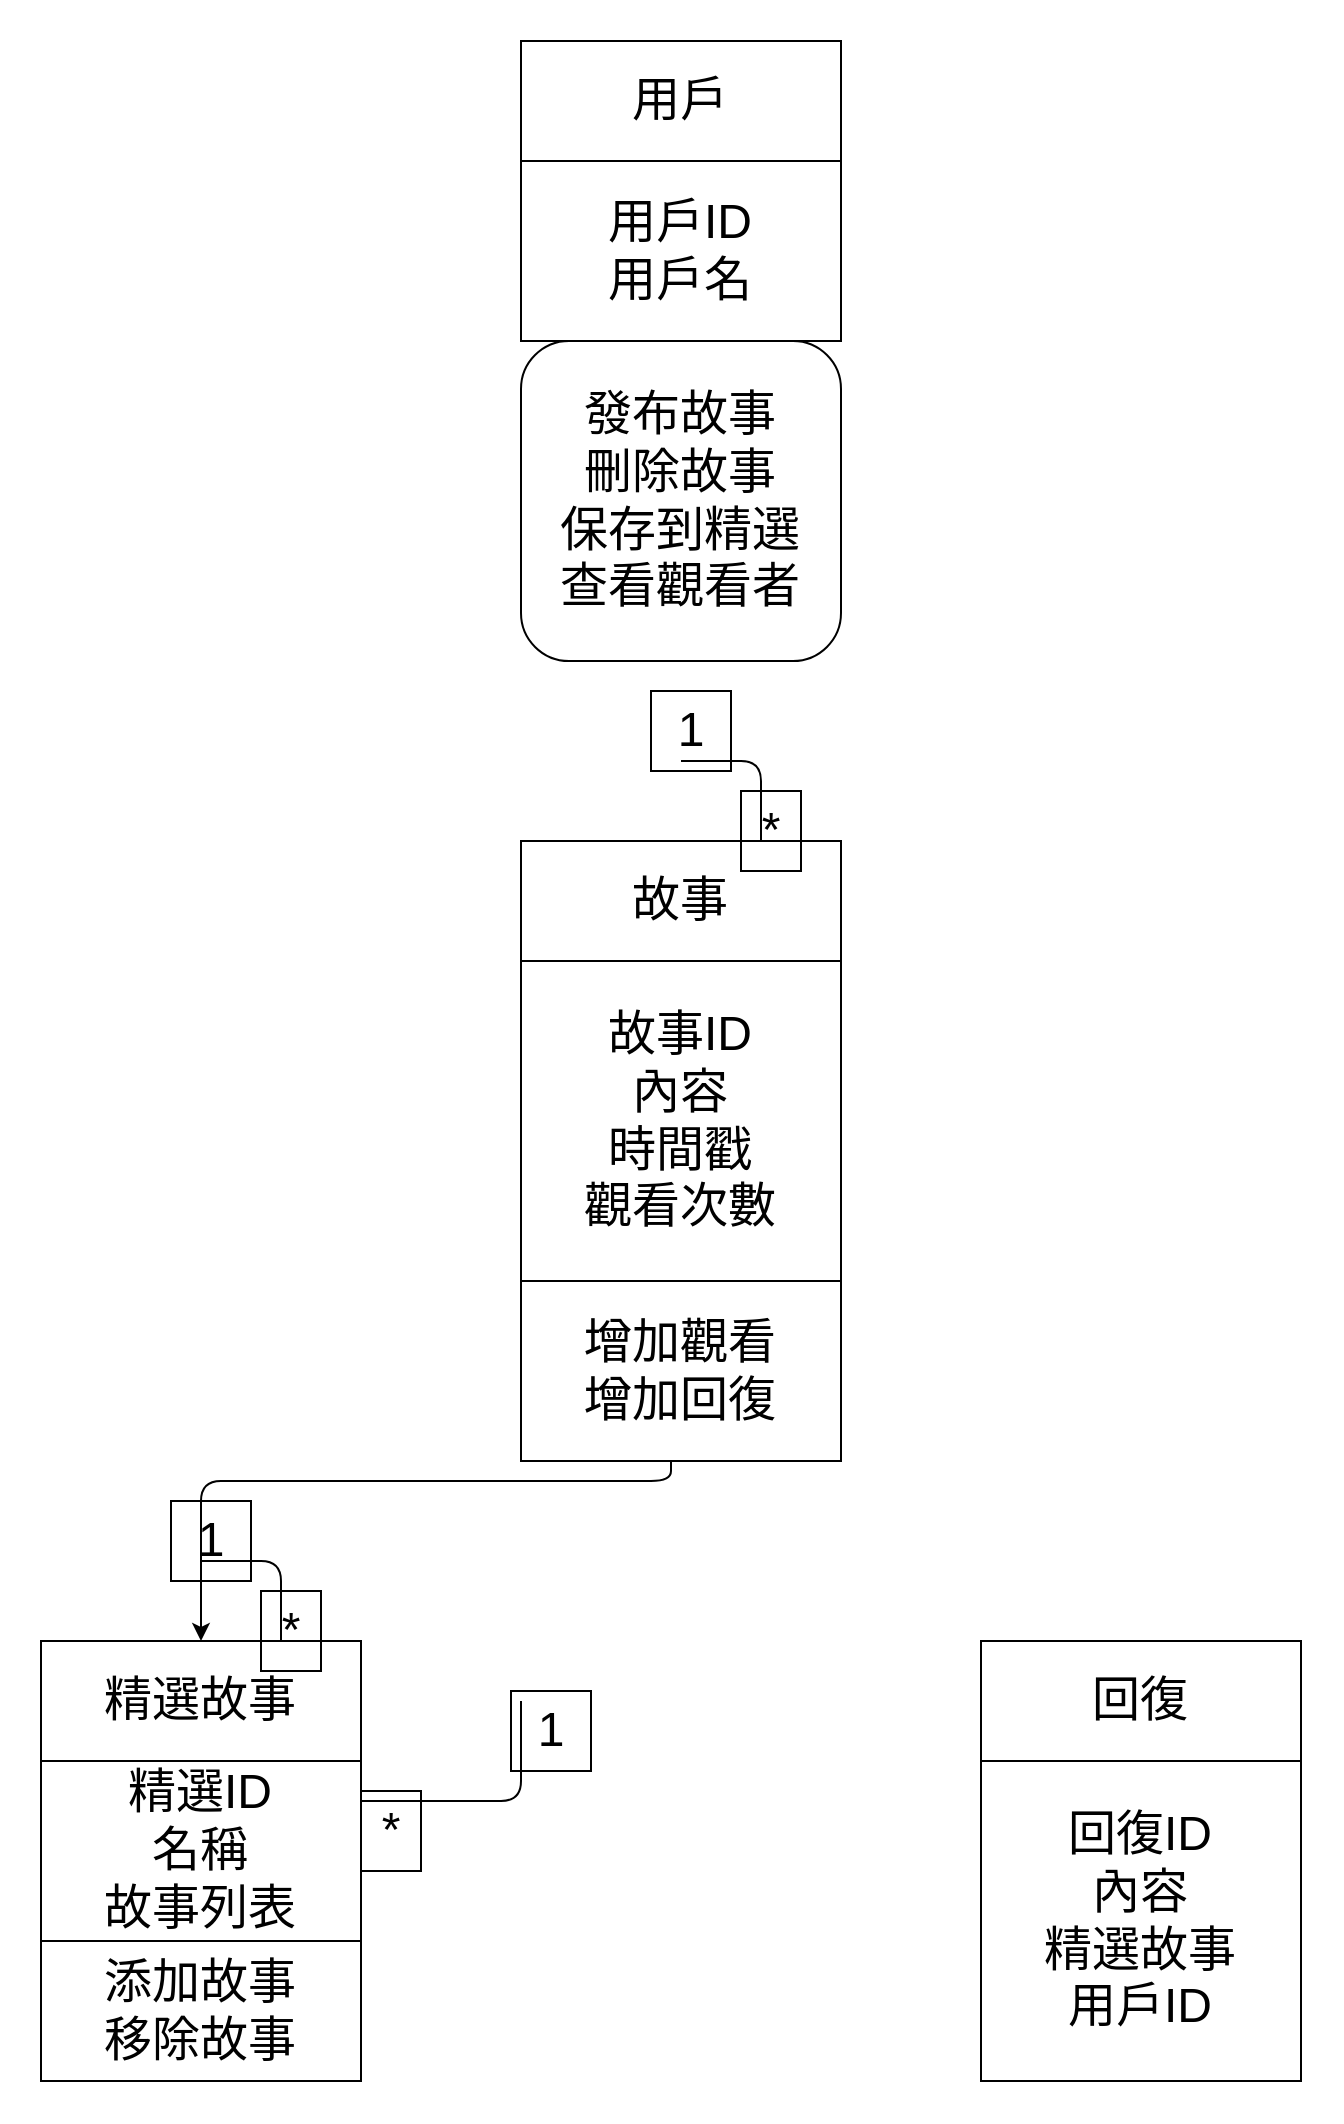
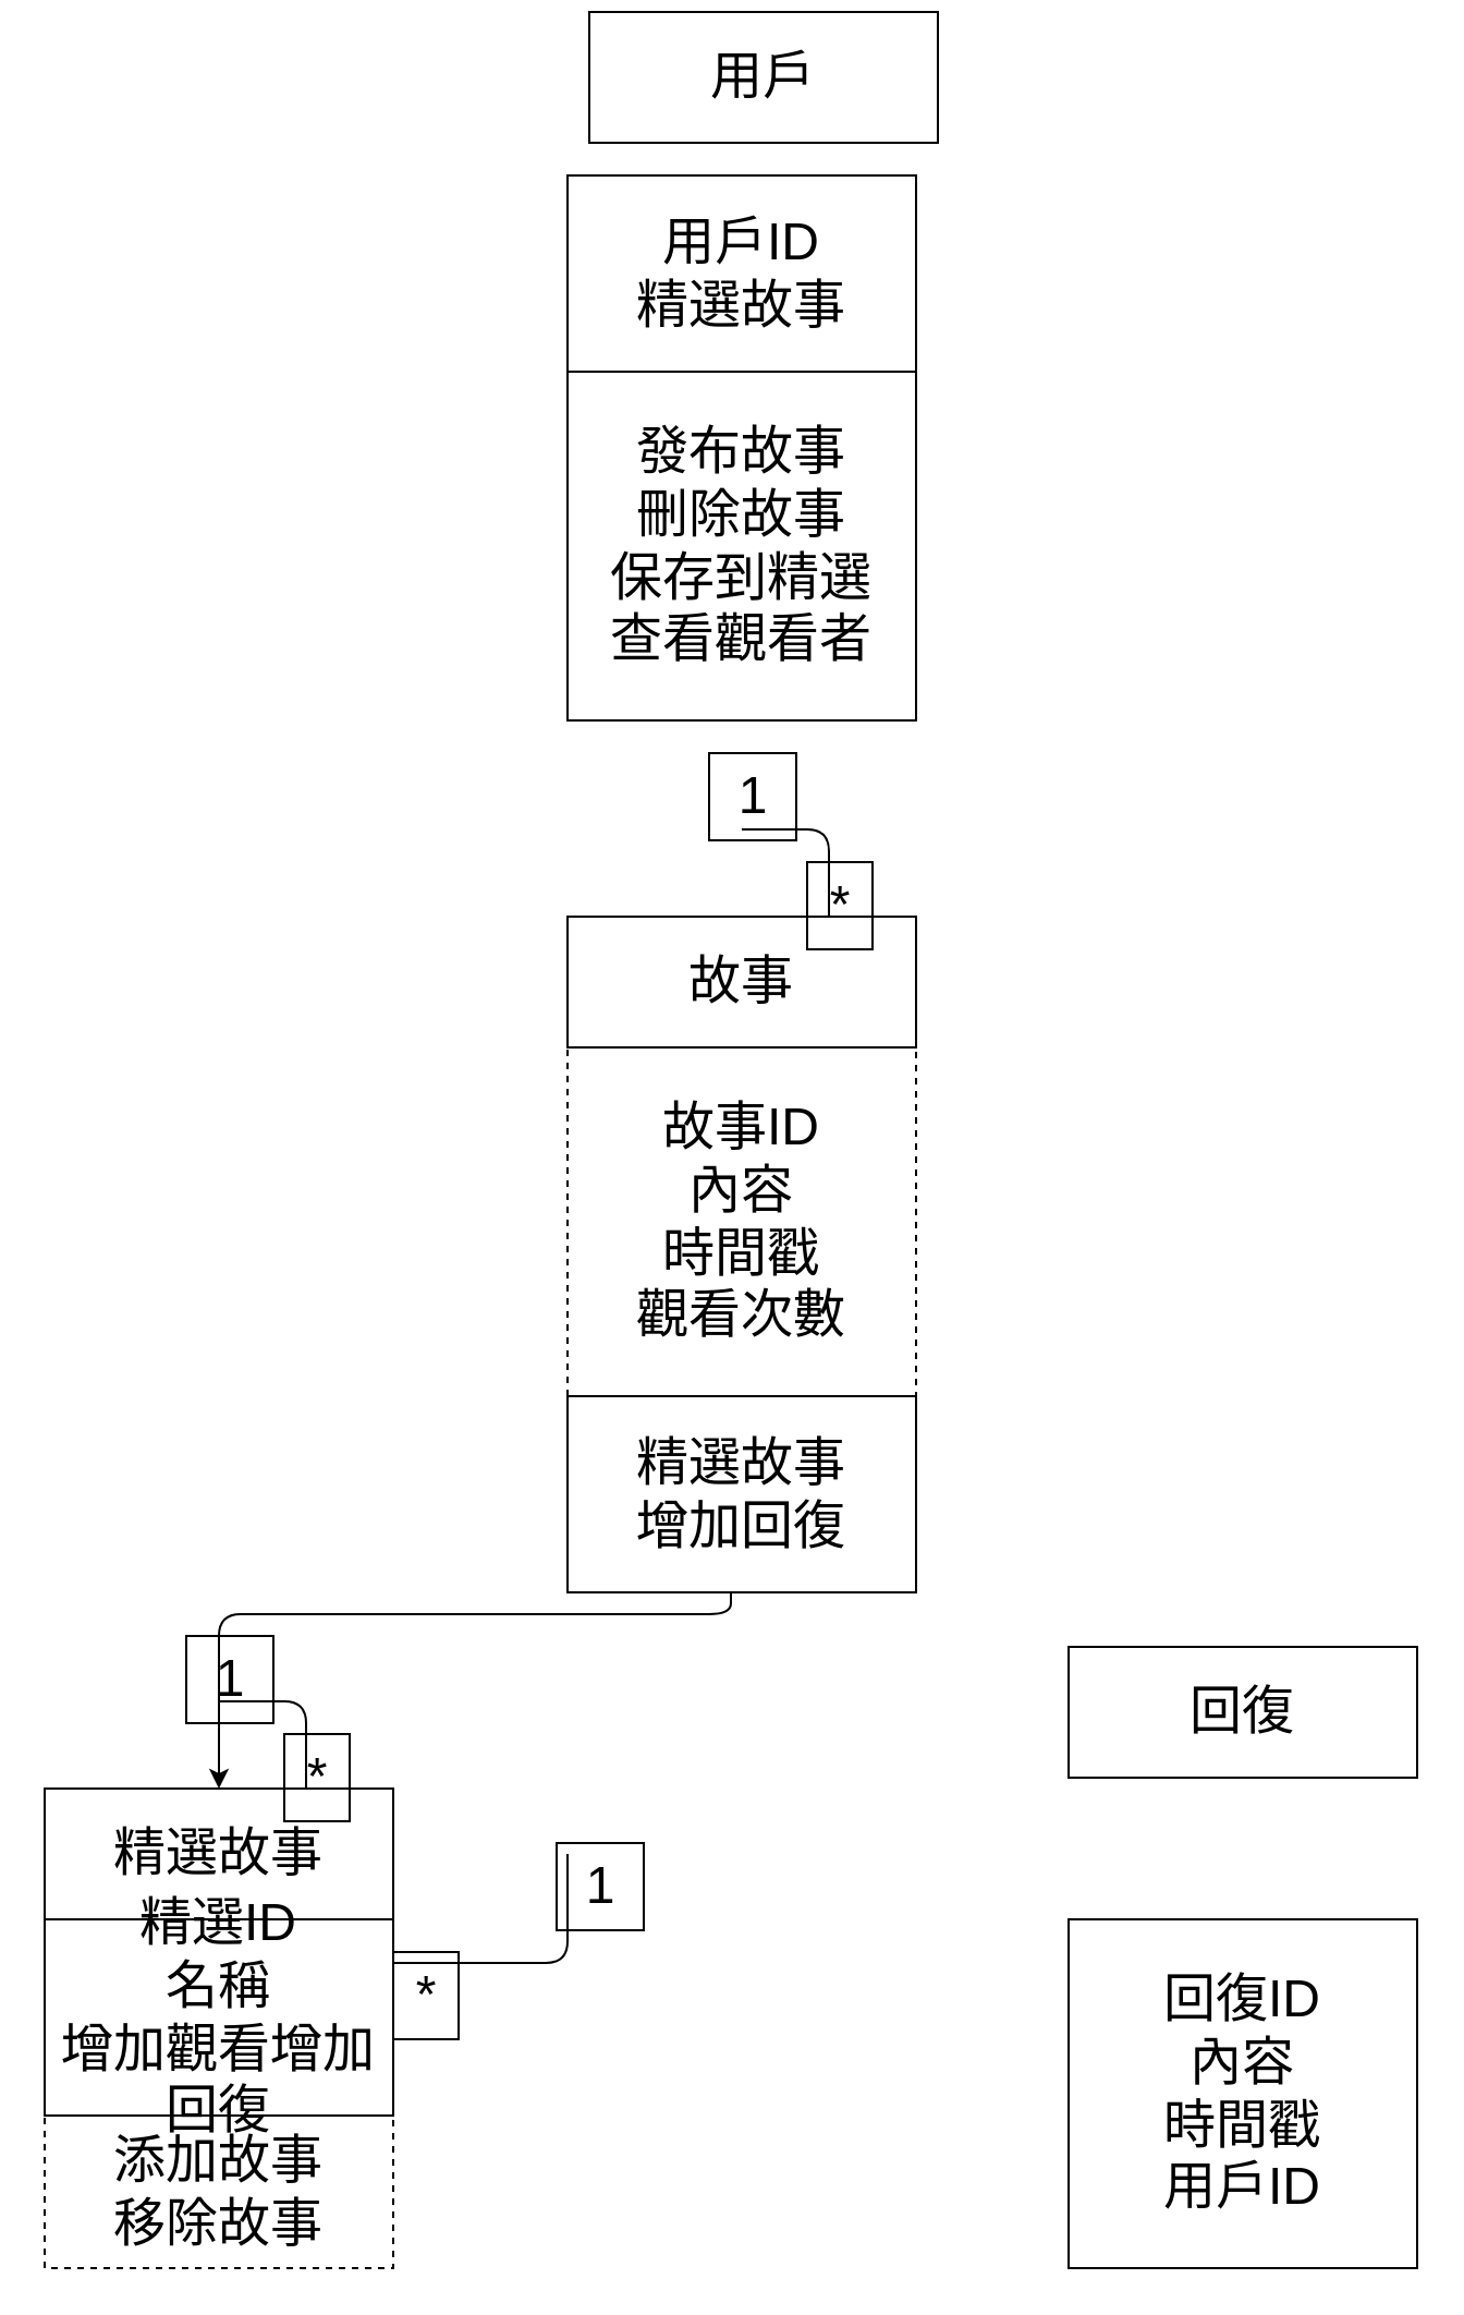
- <mxCell id="2" value="用戶" style="rounded=0;whiteSpace=wrap;html=1;fillColor=none;strokeColor=#000000;fontColor=#000000;fontSize=24;" parent="1" vertex="1"><mxGeometry x="260" width="160" height="60" as="geometry" y="20" /></mxCell>
+ <mxCell id="2" value="用戶" style="rounded=0;whiteSpace=wrap;html=1;fillColor=none;strokeColor=#000000;fontColor=#000000;fontSize=24;" parent="1" vertex="1"><mxGeometry x="270" y="5" width="160" height="60" as="geometry" /></mxCell>
- <mxCell id="3" value="用戶ID&lt;br style=&quot;font-size: 24px;&quot;&gt;用戶名" style="rounded=0;whiteSpace=wrap;html=1;fillColor=none;strokeColor=#000000;fontColor=#000000;fontSize=24;" parent="1" vertex="1"><mxGeometry x="260" y="80" width="160" height="90" as="geometry" /></mxCell>
+ <mxCell id="3" value="用戶ID&lt;br style=&quot;font-size: 24px;&quot;&gt;精選故事" style="rounded=0;whiteSpace=wrap;html=1;fillColor=none;strokeColor=#000000;fontColor=#000000;fontSize=24;" parent="1" vertex="1"><mxGeometry x="260" y="80" width="160" height="90" as="geometry" /></mxCell>
- <mxCell id="4" value="發布故事&lt;br style=&quot;font-size: 24px;&quot;&gt;刪除故事&lt;br style=&quot;font-size: 24px;&quot;&gt;保存到精選&lt;br style=&quot;font-size: 24px;&quot;&gt;查看觀看者" style="whiteSpace=wrap;html=1;aspect=fixed;fillColor=none;strokeColor=#000000;fontColor=#000000;fontSize=24;rounded=1;" parent="1" vertex="1"><mxGeometry x="260" y="170" width="160" height="160" as="geometry" /></mxCell>
+ <mxCell id="4" value="發布故事&lt;br style=&quot;font-size: 24px;&quot;&gt;刪除故事&lt;br style=&quot;font-size: 24px;&quot;&gt;保存到精選&lt;br style=&quot;font-size: 24px;&quot;&gt;查看觀看者" style="whiteSpace=wrap;html=1;aspect=fixed;fillColor=none;strokeColor=#000000;fontColor=#000000;fontSize=24;" parent="1" vertex="1"><mxGeometry x="260" y="170" width="160" height="160" as="geometry" /></mxCell>
- <mxCell id="6" value="故事ID&lt;br style=&quot;font-size: 24px;&quot;&gt;內容&lt;br style=&quot;font-size: 24px;&quot;&gt;時間戳&lt;br style=&quot;font-size: 24px;&quot;&gt;觀看次數" style="whiteSpace=wrap;html=1;aspect=fixed;fillColor=none;strokeColor=#000000;fontColor=#000000;fontSize=24;" parent="1" vertex="1"><mxGeometry x="260" y="480" width="160" height="160" as="geometry" /></mxCell>
+ <mxCell id="6" value="故事ID&lt;br style=&quot;font-size: 24px;&quot;&gt;內容&lt;br style=&quot;font-size: 24px;&quot;&gt;時間戳&lt;br style=&quot;font-size: 24px;&quot;&gt;觀看次數" style="whiteSpace=wrap;html=1;aspect=fixed;fillColor=none;strokeColor=#000000;fontColor=#000000;fontSize=24;dashed=1;" parent="1" vertex="1"><mxGeometry x="260" y="480" width="160" height="160" as="geometry" /></mxCell>
- <mxCell id="7" value="增加觀看&lt;br style=&quot;font-size: 24px;&quot;&gt;增加回復" style="rounded=0;whiteSpace=wrap;html=1;fillColor=none;strokeColor=#000000;fontColor=#000000;fontSize=24;" parent="1" vertex="1"><mxGeometry x="260" y="640" width="160" height="90" as="geometry" /></mxCell>
+ <mxCell id="7" value="精選故事&lt;br style=&quot;font-size: 24px;&quot;&gt;增加回復" style="rounded=0;whiteSpace=wrap;html=1;fillColor=none;strokeColor=#000000;fontColor=#000000;fontSize=24;" parent="1" vertex="1"><mxGeometry x="260" y="640" width="160" height="90" as="geometry" /></mxCell>
- <mxCell id="11" value="回復" style="rounded=0;whiteSpace=wrap;html=1;fillColor=none;strokeColor=#000000;fontColor=#000000;fontSize=24;" parent="1" vertex="1"><mxGeometry x="490" y="820" width="160" height="60" as="geometry" /></mxCell>
+ <mxCell id="11" value="回復" style="rounded=0;whiteSpace=wrap;html=1;fillColor=none;strokeColor=#000000;fontColor=#000000;fontSize=24;" parent="1" vertex="1"><mxGeometry x="490" y="755" width="160" height="60" as="geometry" /></mxCell>
- <mxCell id="9" value="精選ID&lt;br style=&quot;font-size: 24px;&quot;&gt;名稱&lt;br style=&quot;font-size: 24px;&quot;&gt;故事列表" style="rounded=0;whiteSpace=wrap;html=1;fillColor=none;strokeColor=#000000;fontColor=#000000;fontSize=24;" parent="1" vertex="1"><mxGeometry x="20" y="880" width="160" height="90" as="geometry" /></mxCell>
+ <mxCell id="9" value="精選ID&lt;br style=&quot;font-size: 24px;&quot;&gt;名稱&lt;br style=&quot;font-size: 24px;&quot;&gt;增加觀看增加回復" style="rounded=0;whiteSpace=wrap;html=1;fillColor=none;strokeColor=#000000;fontColor=#000000;fontSize=24;" parent="1" vertex="1"><mxGeometry x="20" y="880" width="160" height="90" as="geometry" /></mxCell>
- <mxCell id="12" value="回復ID&lt;br style=&quot;font-size: 24px;&quot;&gt;內容&lt;br style=&quot;font-size: 24px;&quot;&gt;精選故事&lt;br style=&quot;font-size: 24px;&quot;&gt;用戶ID" style="whiteSpace=wrap;html=1;aspect=fixed;fillColor=none;strokeColor=#000000;fontColor=#000000;fontSize=24;" parent="1" vertex="1"><mxGeometry x="490" y="880" width="160" height="160" as="geometry" /></mxCell>
+ <mxCell id="12" value="回復ID&lt;br style=&quot;font-size: 24px;&quot;&gt;內容&lt;br style=&quot;font-size: 24px;&quot;&gt;時間戳&lt;br style=&quot;font-size: 24px;&quot;&gt;用戶ID" style="whiteSpace=wrap;html=1;aspect=fixed;fillColor=none;strokeColor=#000000;fontColor=#000000;fontSize=24;" parent="1" vertex="1"><mxGeometry x="490" y="880" width="160" height="160" as="geometry" /></mxCell>
- <mxCell id="10" value="添加故事&lt;br style=&quot;font-size: 24px;&quot;&gt;移除故事" style="rounded=0;whiteSpace=wrap;html=1;fillColor=none;strokeColor=#000000;fontColor=#000000;fontSize=24;" parent="1" vertex="1"><mxGeometry x="20" y="970" width="160" height="70" as="geometry" /></mxCell>
+ <mxCell id="10" value="添加故事&lt;br style=&quot;font-size: 24px;&quot;&gt;移除故事" style="rounded=0;whiteSpace=wrap;html=1;fillColor=none;strokeColor=#000000;fontColor=#000000;fontSize=24;dashed=1;" parent="1" vertex="1"><mxGeometry x="20" y="970" width="160" height="70" as="geometry" /></mxCell>
